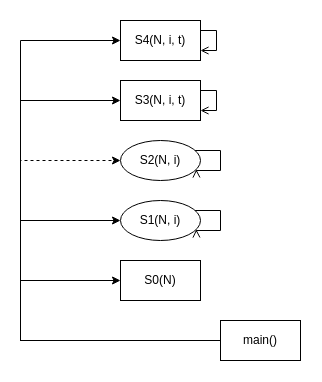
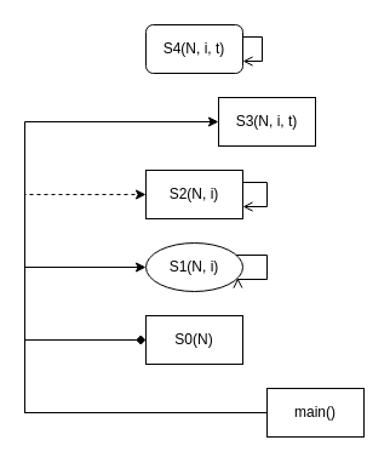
- <mxCell id="2" style="edgeStyle=orthogonalEdgeStyle;rounded=0;orthogonalLoop=1;jettySize=auto;html=1;entryX=0;entryY=0.5;entryDx=0;entryDy=0;" edge="1" parent="1" source="7" target="15"><mxGeometry relative="1" as="geometry"><Array as="points"><mxPoint x="20" y="340" /><mxPoint x="20" y="40" /></Array></mxGeometry></mxCell>
- <mxCell id="15" value="S4(N, i, t)" style="rounded=0;whiteSpace=wrap;html=1;" vertex="1" parent="1"><mxGeometry x="120" y="20" width="80" height="40" as="geometry" /></mxCell>
+ <mxCell id="15" value="S4(N, i, t)" style="whiteSpace=wrap;html=1;rounded=1;" vertex="1" parent="1"><mxGeometry x="120" y="20" width="80" height="40" as="geometry" /></mxCell>
- <mxCell id="13" value="S3(N, i, t)" style="rounded=0;whiteSpace=wrap;html=1;" vertex="1" parent="1"><mxGeometry x="120" y="80" width="80" height="40" as="geometry" /></mxCell>
+ <mxCell id="13" value="S3(N, i, t)" style="rounded=0;whiteSpace=wrap;html=1;" vertex="1" parent="1"><mxGeometry x="180" y="80" width="80" height="40" as="geometry" /></mxCell>
- <mxCell id="11" value="S2(N, i)" style="ellipse;whiteSpace=wrap;html=1;" vertex="1" parent="1"><mxGeometry x="120" y="140" width="80" height="40" as="geometry" /></mxCell>
+ <mxCell id="11" value="S2(N, i)" style="rounded=0;whiteSpace=wrap;html=1;" vertex="1" parent="1"><mxGeometry x="120" y="140" width="80" height="40" as="geometry" /></mxCell>
- <mxCell id="6" style="edgeStyle=orthogonalEdgeStyle;rounded=0;orthogonalLoop=1;jettySize=auto;html=1;exitX=0;exitY=0.5;exitDx=0;exitDy=0;entryX=0;entryY=0.5;entryDx=0;entryDy=0;" edge="1" parent="1" source="7" target="8"><mxGeometry relative="1" as="geometry"><Array as="points"><mxPoint x="20" y="340" /><mxPoint x="20" y="280" /></Array></mxGeometry></mxCell>
+ <mxCell id="6" style="edgeStyle=orthogonalEdgeStyle;rounded=0;orthogonalLoop=1;jettySize=auto;html=1;exitX=0;exitY=0.5;exitDx=0;exitDy=0;entryX=0;entryY=0.5;entryDx=0;entryDy=0;endArrow=diamond;" edge="1" parent="1" source="7" target="8"><mxGeometry relative="1" as="geometry"><Array as="points"><mxPoint x="20" y="340" /><mxPoint x="20" y="280" /></Array></mxGeometry></mxCell>
